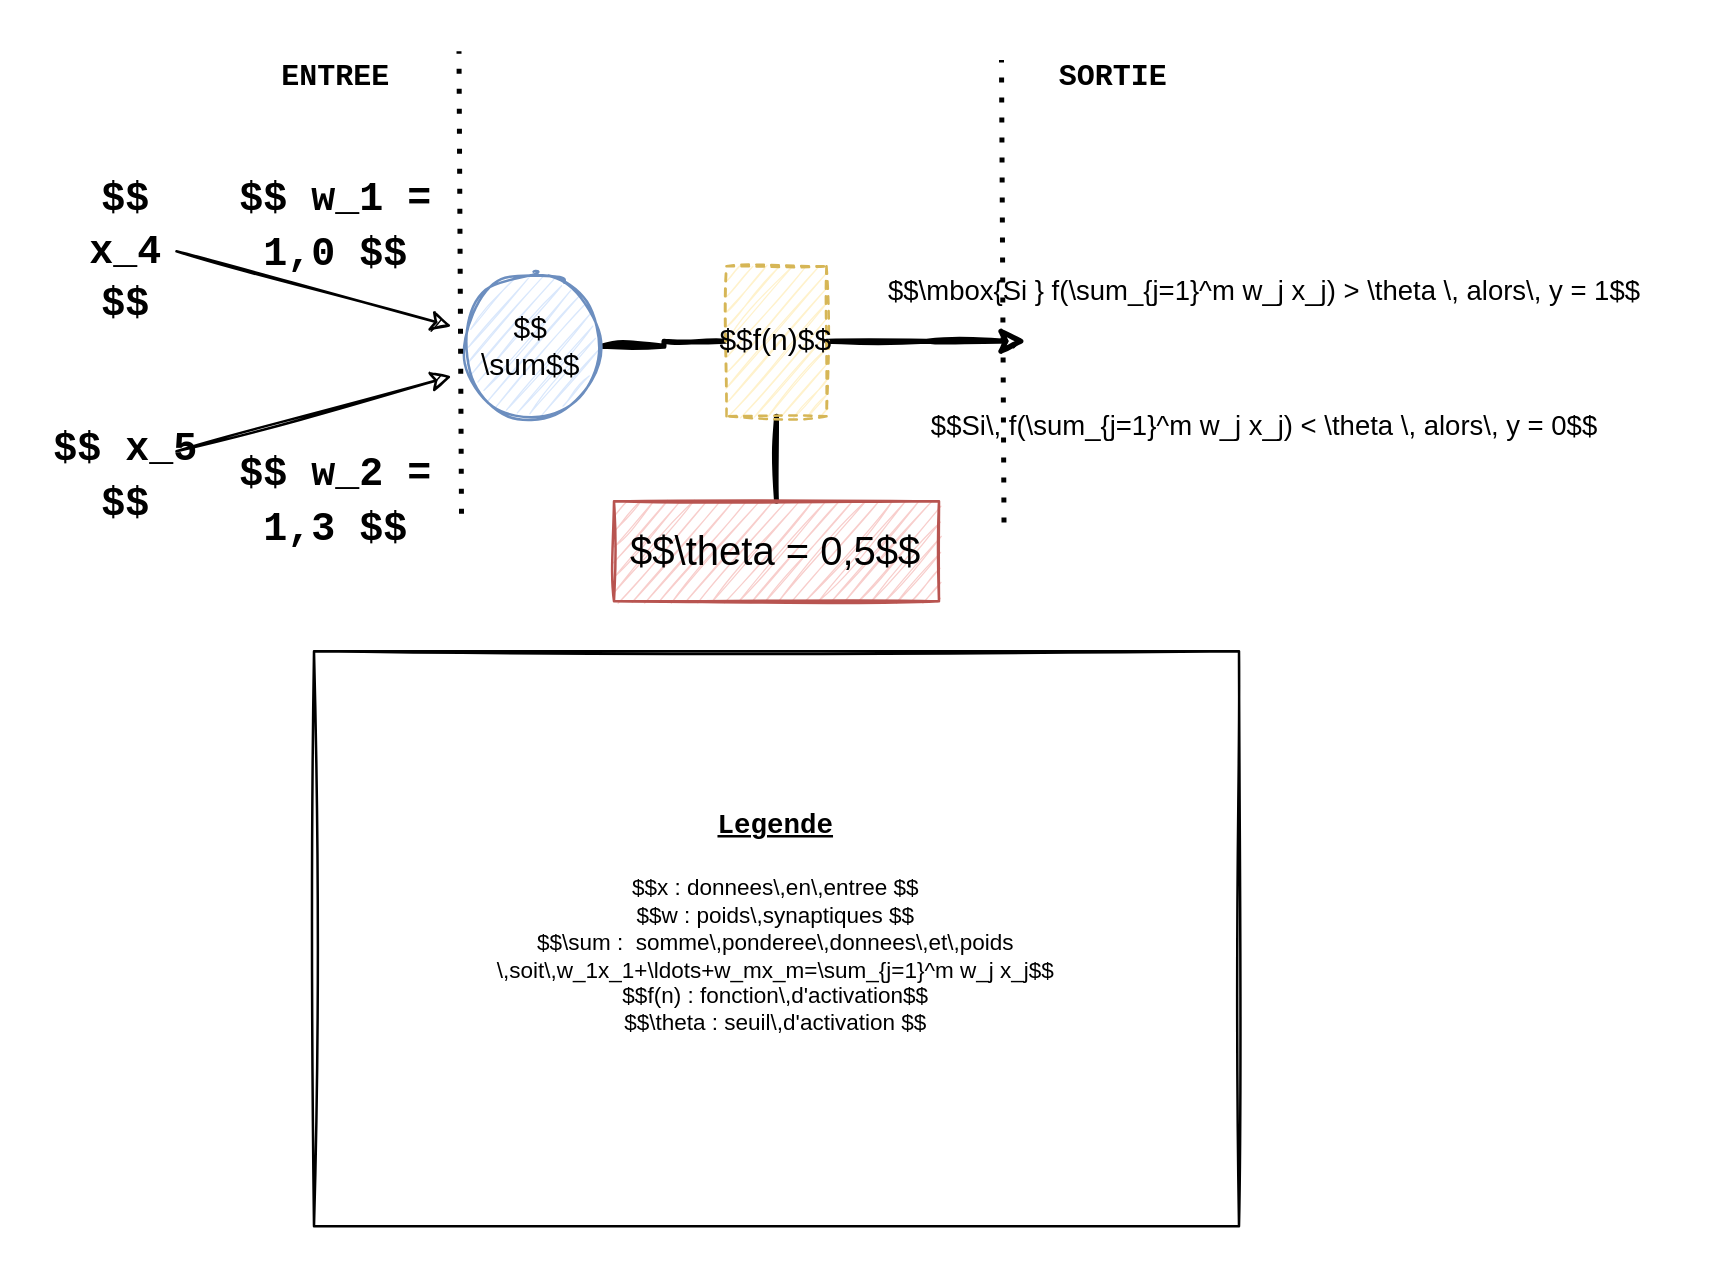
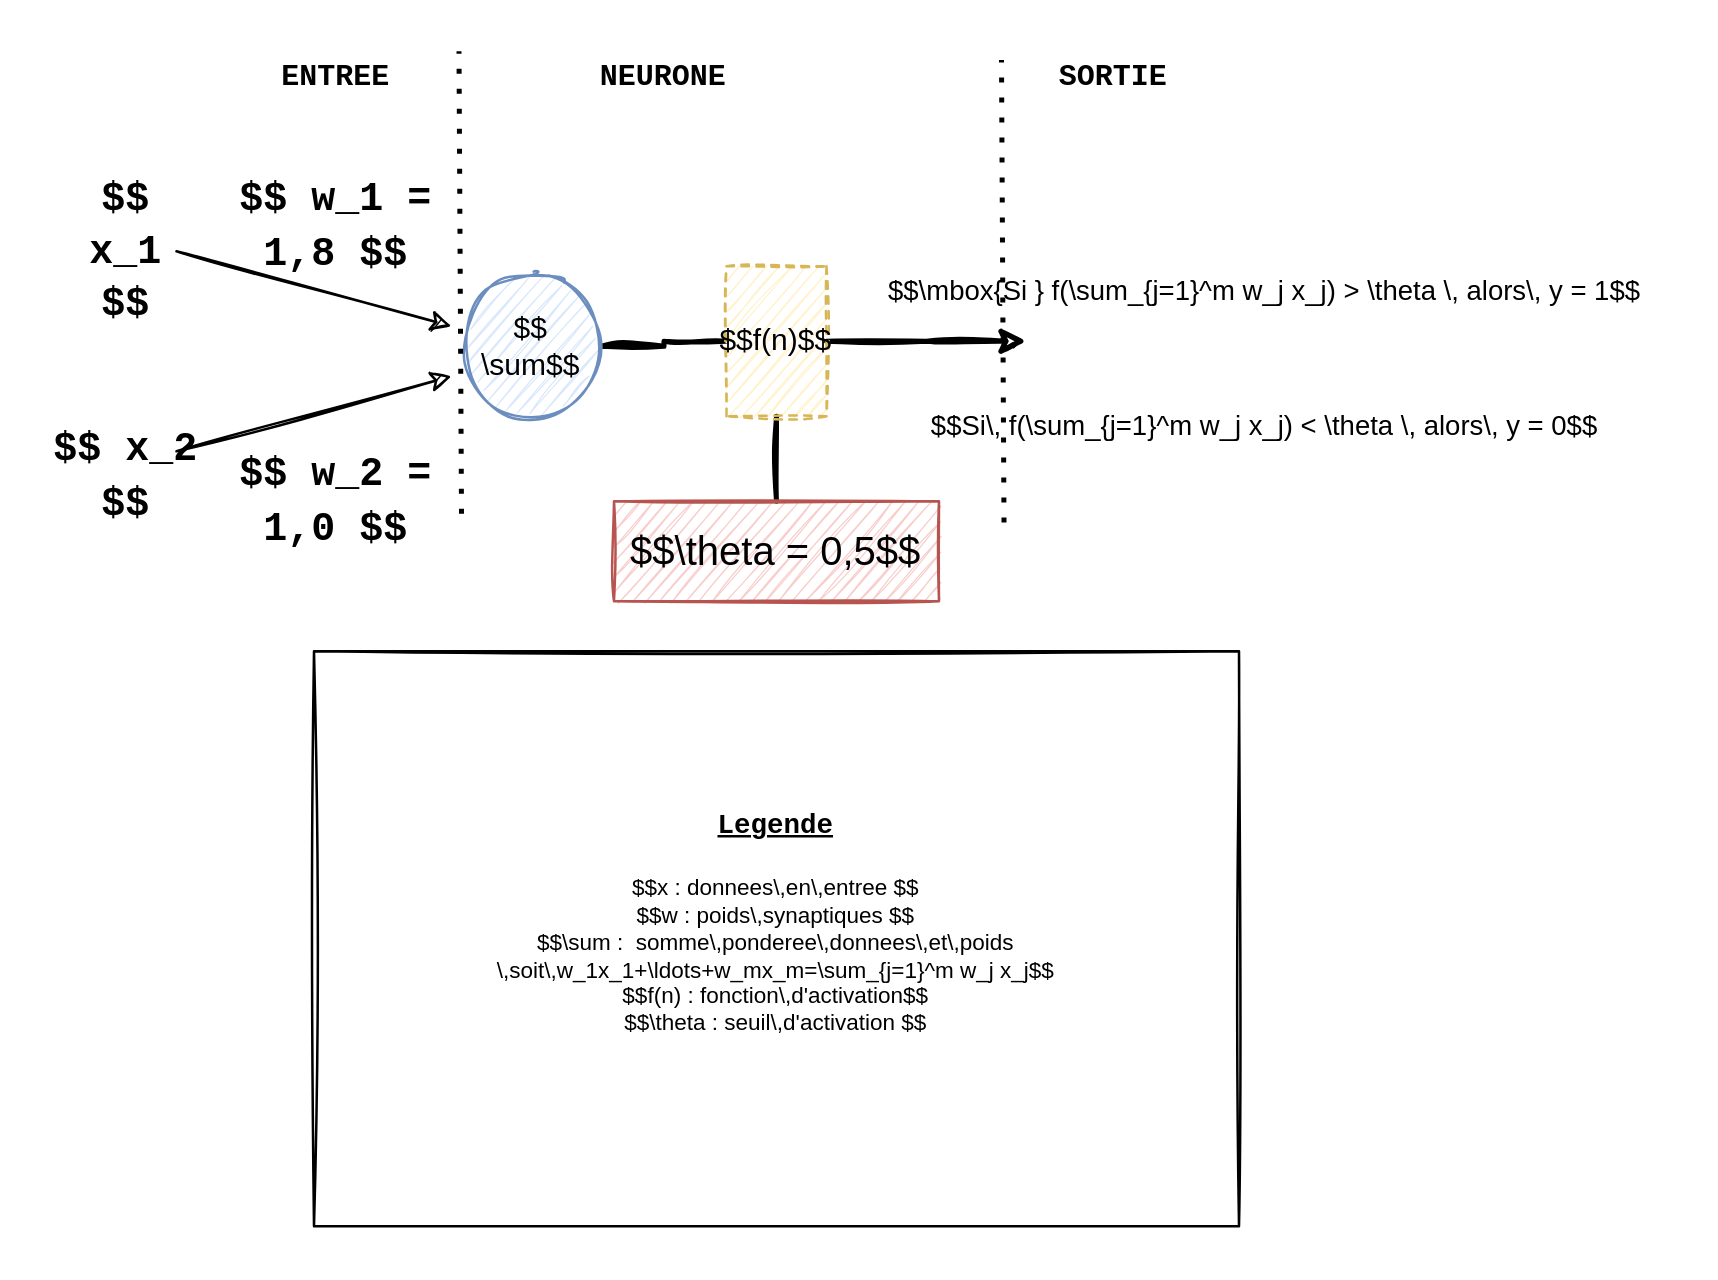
+ <mxCell id="19" value="&lt;font face=&quot;Courier New&quot;&gt;&lt;b&gt;&lt;font style=&quot;font-size: 12px&quot;&gt;NEURONE&lt;/font&gt;&lt;/b&gt;&lt;/font&gt;" style="text;html=1;strokeColor=none;fillColor=none;align=center;verticalAlign=middle;whiteSpace=wrap;rounded=0;sketch=1;" vertex="1" parent="1"><mxGeometry x="230" y="20" width="70" height="20" as="geometry" /></mxCell>
- <mxCell id="6" value="&lt;div style=&quot;font-size: 16px&quot;&gt;&lt;font style=&quot;font-size: 16px&quot; face=&quot;Courier New&quot;&gt;&lt;b&gt;$$ w_1 = 1,0 $$&lt;/b&gt;&lt;/font&gt;&lt;/div&gt;" style="text;html=1;strokeColor=none;fillColor=none;align=center;verticalAlign=middle;whiteSpace=wrap;rounded=0;sketch=1;" vertex="1" parent="1"><mxGeometry x="84" y="80" width="100" height="20" as="geometry" /></mxCell>
+ <mxCell id="6" value="&lt;div style=&quot;font-size: 16px&quot;&gt;&lt;font style=&quot;font-size: 16px&quot; face=&quot;Courier New&quot;&gt;&lt;b&gt;$$ w_1 = 1,8 $$&lt;/b&gt;&lt;/font&gt;&lt;/div&gt;" style="text;html=1;strokeColor=none;fillColor=none;align=center;verticalAlign=middle;whiteSpace=wrap;rounded=0;sketch=1;" vertex="1" parent="1"><mxGeometry x="84" y="80" width="100" height="20" as="geometry" /></mxCell>
- <mxCell id="12" value="&lt;div style=&quot;font-size: 16px&quot;&gt;&lt;font style=&quot;font-size: 16px&quot; face=&quot;Courier New&quot;&gt;&lt;b&gt;$$ x_4 $$&lt;/b&gt;&lt;/font&gt;&lt;/div&gt;" style="text;html=1;strokeColor=none;fillColor=none;align=center;verticalAlign=middle;whiteSpace=wrap;rounded=0;sketch=1;" vertex="1" parent="1"><mxGeometry x="30" y="90" width="40" height="20" as="geometry" /></mxCell>
+ <mxCell id="12" value="&lt;div style=&quot;font-size: 16px&quot;&gt;&lt;font style=&quot;font-size: 16px&quot; face=&quot;Courier New&quot;&gt;&lt;b&gt;$$ x_1 $$&lt;/b&gt;&lt;/font&gt;&lt;/div&gt;" style="text;html=1;strokeColor=none;fillColor=none;align=center;verticalAlign=middle;whiteSpace=wrap;rounded=0;sketch=1;" vertex="1" parent="1"><mxGeometry x="30" y="90" width="40" height="20" as="geometry" /></mxCell>
- <mxCell id="13" value="&lt;div style=&quot;font-size: 16px&quot;&gt;&lt;font style=&quot;font-size: 16px&quot; face=&quot;Courier New&quot;&gt;&lt;b&gt;$$ x_5 $$&lt;/b&gt;&lt;/font&gt;&lt;/div&gt;" style="text;html=1;strokeColor=none;fillColor=none;align=center;verticalAlign=middle;whiteSpace=wrap;rounded=0;sketch=1;" vertex="1" parent="1"><mxGeometry x="20" y="180" width="60" height="20" as="geometry" /></mxCell>
+ <mxCell id="13" value="&lt;div style=&quot;font-size: 16px&quot;&gt;&lt;font style=&quot;font-size: 16px&quot; face=&quot;Courier New&quot;&gt;&lt;b&gt;$$ x_2 $$&lt;/b&gt;&lt;/font&gt;&lt;/div&gt;" style="text;html=1;strokeColor=none;fillColor=none;align=center;verticalAlign=middle;whiteSpace=wrap;rounded=0;sketch=1;" vertex="1" parent="1"><mxGeometry x="20" y="180" width="60" height="20" as="geometry" /></mxCell>
- <mxCell id="11" value="&lt;div style=&quot;font-size: 16px&quot;&gt;&lt;font style=&quot;font-size: 16px&quot; face=&quot;Courier New&quot;&gt;&lt;b&gt;$$ w_2 = 1,3 $$&lt;/b&gt;&lt;/font&gt;&lt;/div&gt;" style="text;html=1;strokeColor=none;fillColor=none;align=center;verticalAlign=middle;whiteSpace=wrap;rounded=0;sketch=1;" vertex="1" parent="1"><mxGeometry x="84" y="190" width="100" height="20" as="geometry" /></mxCell>
+ <mxCell id="11" value="&lt;div style=&quot;font-size: 16px&quot;&gt;&lt;font style=&quot;font-size: 16px&quot; face=&quot;Courier New&quot;&gt;&lt;b&gt;$$ w_2 = 1,0 $$&lt;/b&gt;&lt;/font&gt;&lt;/div&gt;" style="text;html=1;strokeColor=none;fillColor=none;align=center;verticalAlign=middle;whiteSpace=wrap;rounded=0;sketch=1;" vertex="1" parent="1"><mxGeometry x="84" y="190" width="100" height="20" as="geometry" /></mxCell>
